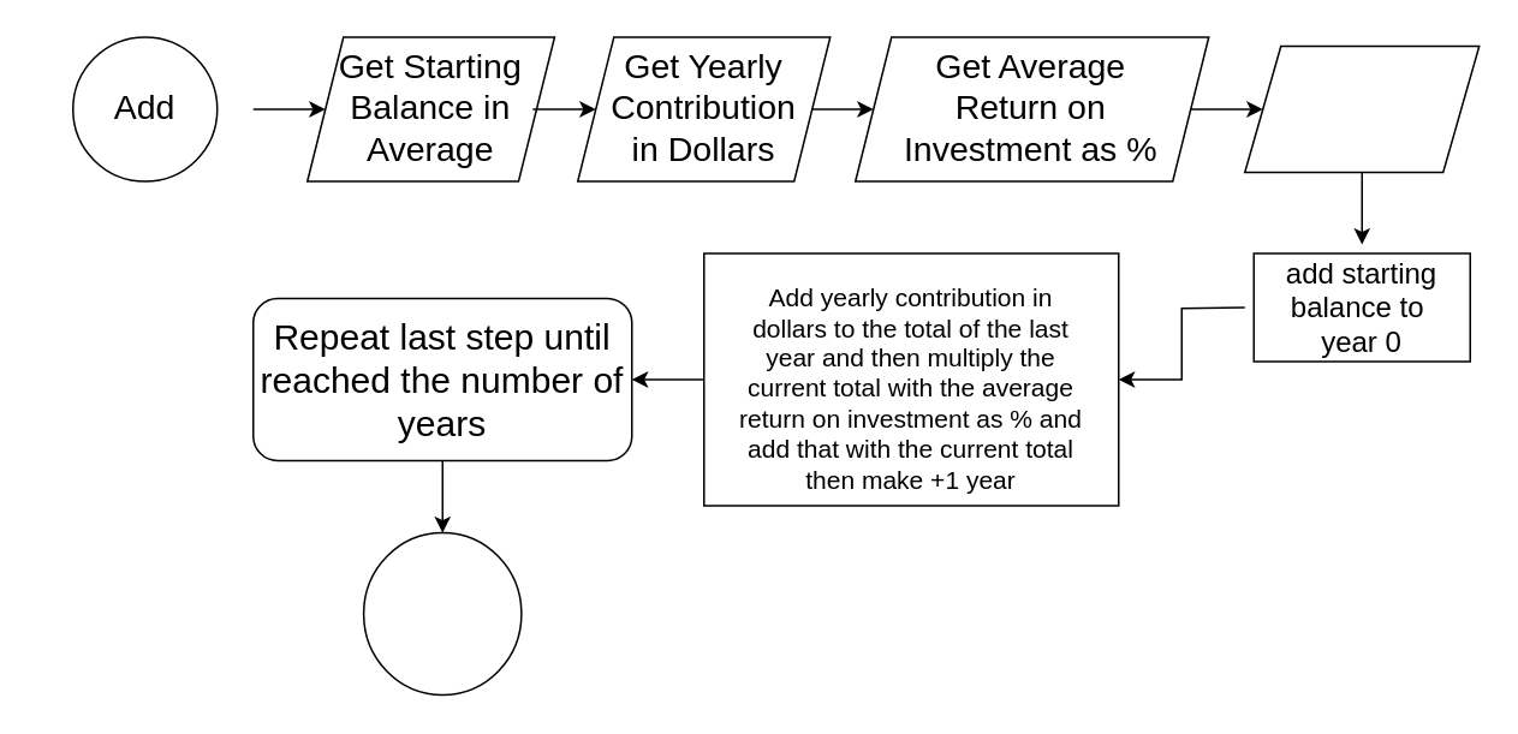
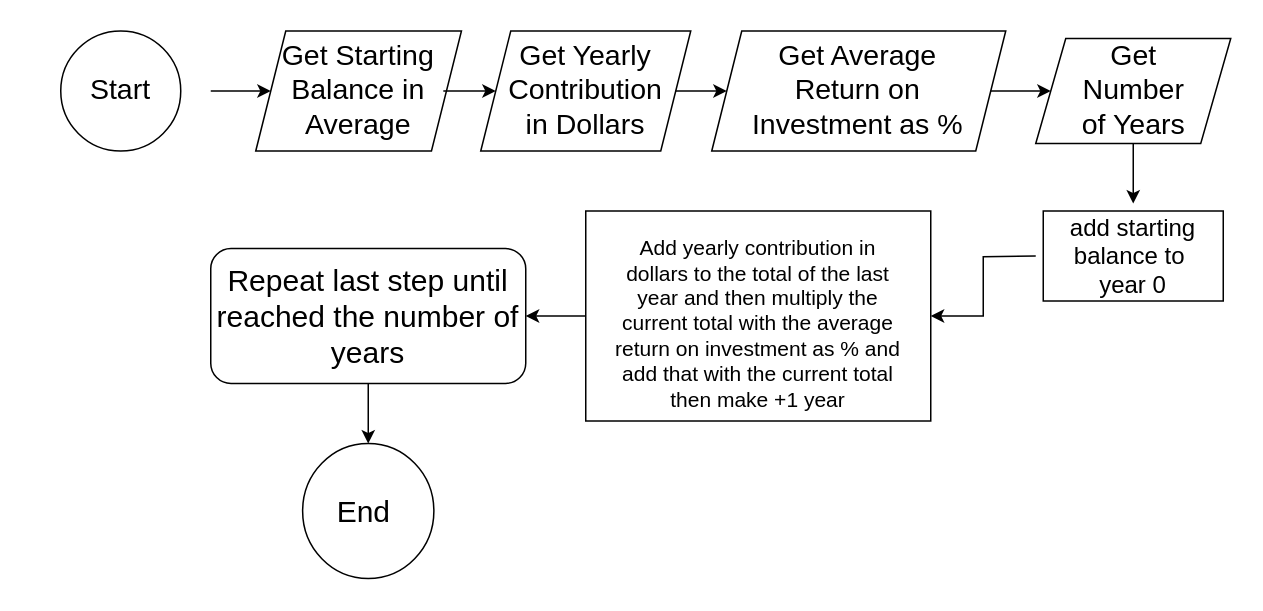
- <mxCell id="8" value="Add" style="text;html=1;strokeColor=none;fillColor=none;align=center;verticalAlign=middle;whiteSpace=wrap;rounded=0;fontSize=19;" parent="6" vertex="1"><mxGeometry y="10" width="120" height="60" as="geometry" /></mxCell>
+ <mxCell id="8" value="Start" style="text;html=1;strokeColor=none;fillColor=none;align=center;verticalAlign=middle;whiteSpace=wrap;rounded=0;fontSize=19;" parent="6" vertex="1"><mxGeometry y="10" width="120" height="60" as="geometry" /></mxCell>
+ <mxCell id="12" value="Get Number of Years" style="text;html=1;strokeColor=none;fillColor=none;align=center;verticalAlign=middle;whiteSpace=wrap;rounded=0;fontSize=19;" parent="10" vertex="1"><mxGeometry x="21.667" y="11.667" width="86.667" height="46.667" as="geometry" /></mxCell>
+ <mxCell id="35" value="&lt;font style=&quot;font-size: 20px&quot;&gt;End&amp;nbsp;&lt;/font&gt;" style="text;html=1;strokeColor=none;fillColor=none;align=center;verticalAlign=middle;whiteSpace=wrap;rounded=0;strokeWidth=9;" vertex="1" parent="1"><mxGeometry x="225" y="330" width="40" height="20" as="geometry" /></mxCell>
